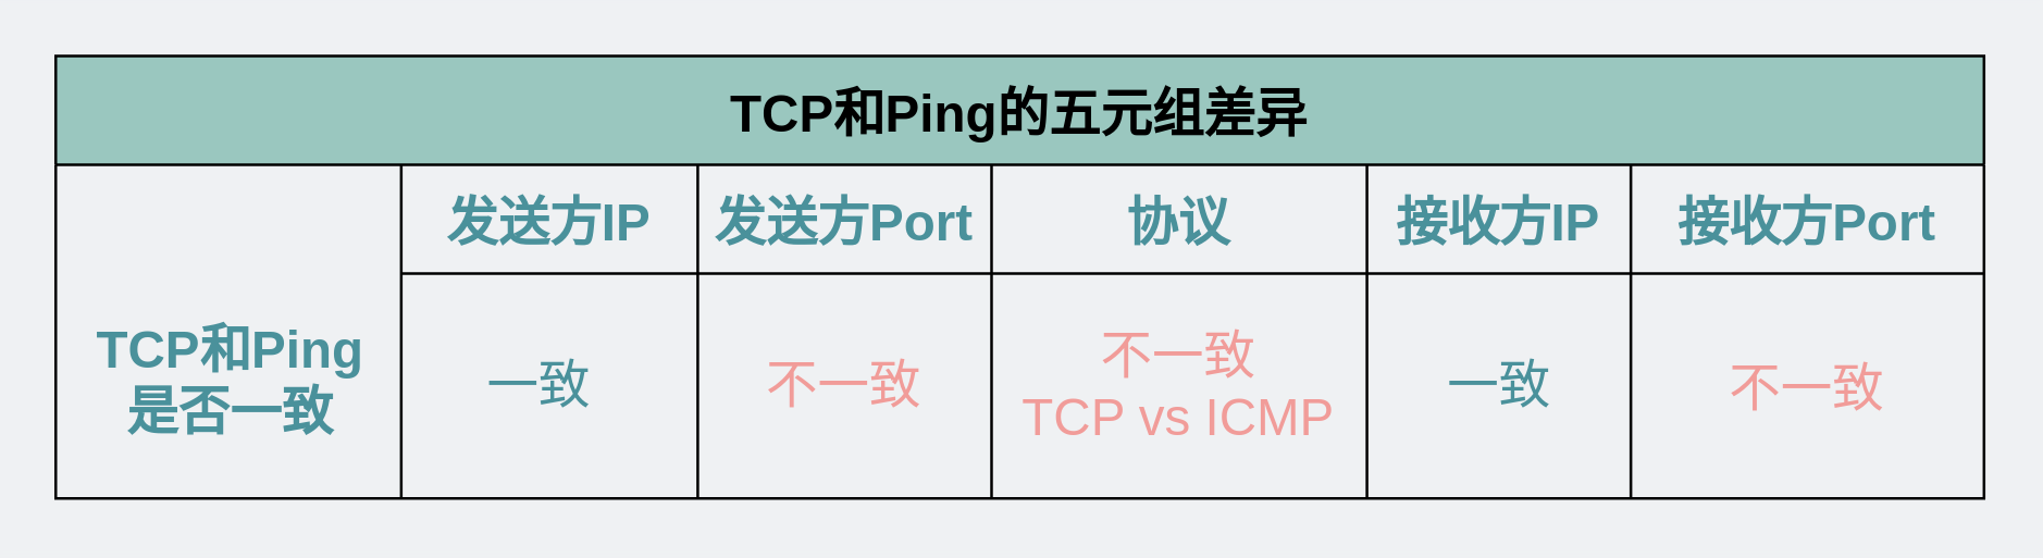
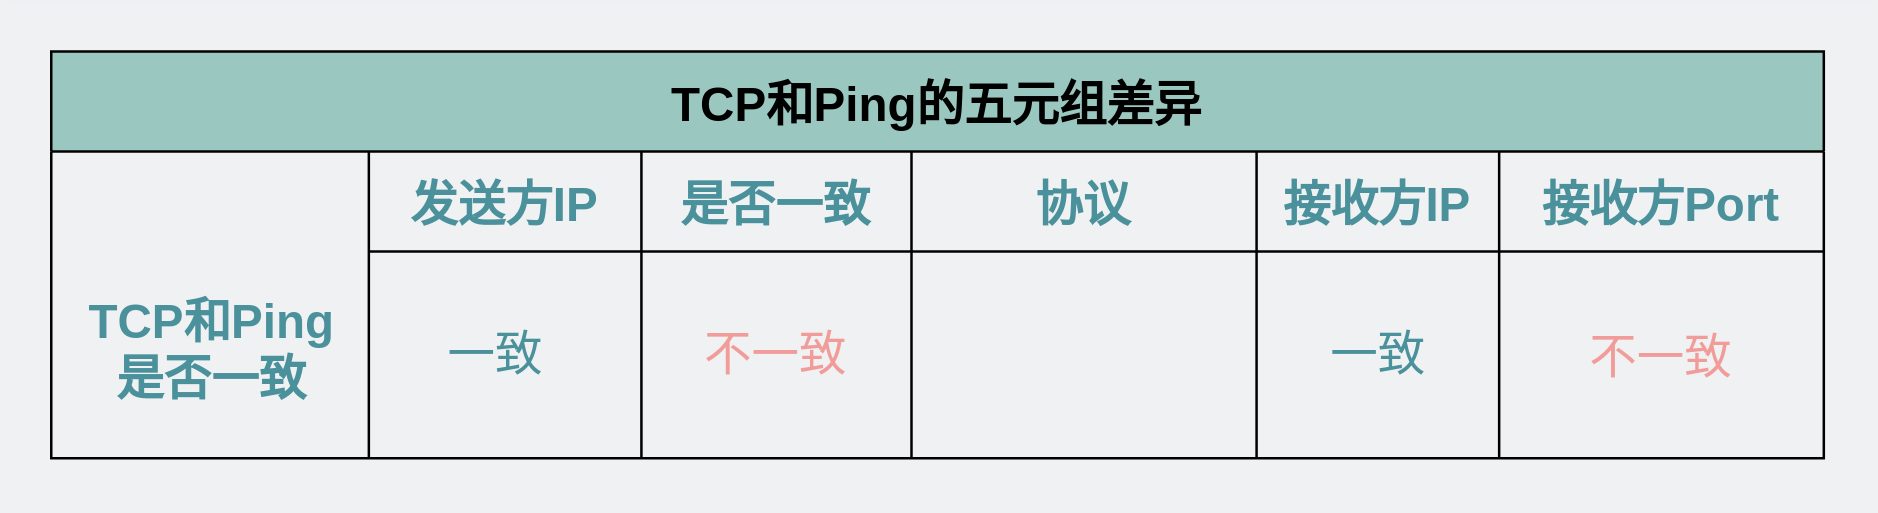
- <mxCell id="6" value="发送方Port" style="swimlane;swimlaneHead=0;swimlaneBody=0;fontStyle=0;connectable=0;fillColor=none;startSize=40;collapsible=0;recursiveResize=0;expand=0;fontStyle=1;rounded=0;sketch=0;fontSize=19;fontColor=#4A919B;" vertex="1" parent="3"><mxGeometry x="236" width="108" height="123" as="geometry"><mxRectangle width="108" height="123" as="alternateBounds" /></mxGeometry></mxCell>
+ <mxCell id="6" value="是否一致" style="swimlane;swimlaneHead=0;swimlaneBody=0;fontStyle=0;connectable=0;fillColor=none;startSize=40;collapsible=0;recursiveResize=0;expand=0;fontStyle=1;rounded=0;sketch=0;fontSize=19;fontColor=#4A919B;" vertex="1" parent="3"><mxGeometry x="236" width="108" height="123" as="geometry"><mxRectangle width="108" height="123" as="alternateBounds" /></mxGeometry></mxCell>
- <mxCell id="9" value="&lt;font color=&quot;#f19c99&quot;&gt;不一致&lt;br&gt;TCP vs ICMP&lt;/font&gt;" style="text;html=1;strokeColor=none;fillColor=none;align=center;verticalAlign=middle;whiteSpace=wrap;rounded=0;sketch=0;fontSize=19;fontColor=#4A919B;" vertex="1" parent="8"><mxGeometry x="7" y="47.5" width="124" height="69" as="geometry" /></mxCell>
